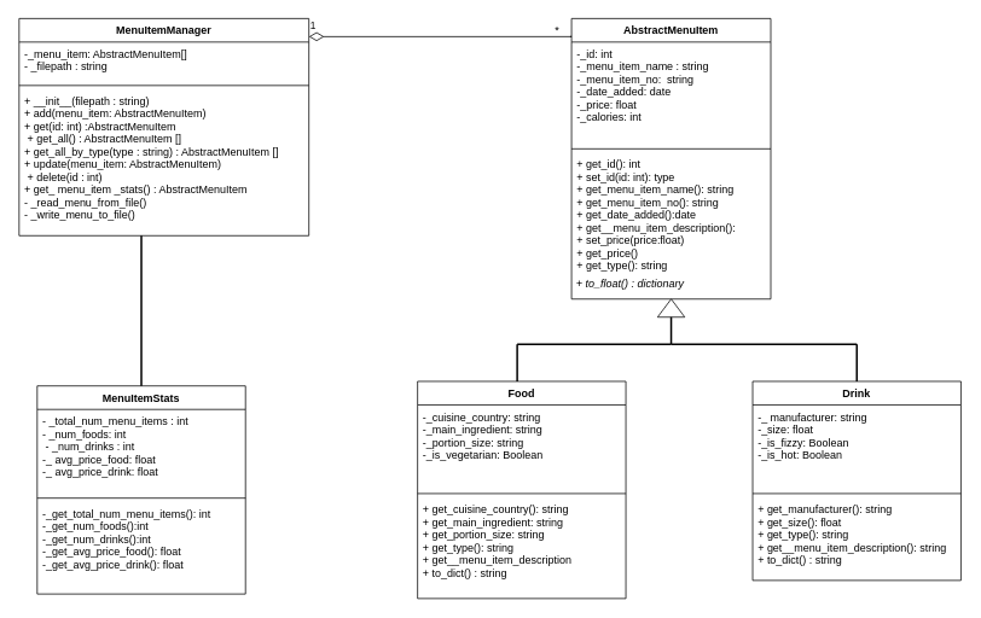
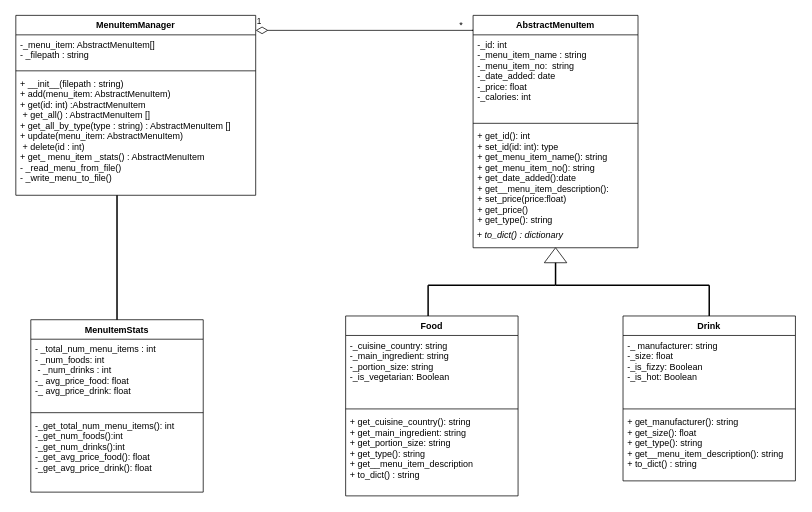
- <mxCell id="26" value="&lt;i&gt;&amp;nbsp;+ to_float() : dictionary&lt;/i&gt;" style="text;html=1;" vertex="1" parent="22"><mxGeometry y="280" width="220" height="30" as="geometry" /></mxCell>
+ <mxCell id="26" value="&lt;i&gt;&amp;nbsp;+ to_dict() : dictionary&lt;/i&gt;" style="text;html=1;" vertex="1" parent="22"><mxGeometry y="280" width="220" height="30" as="geometry" /></mxCell>
